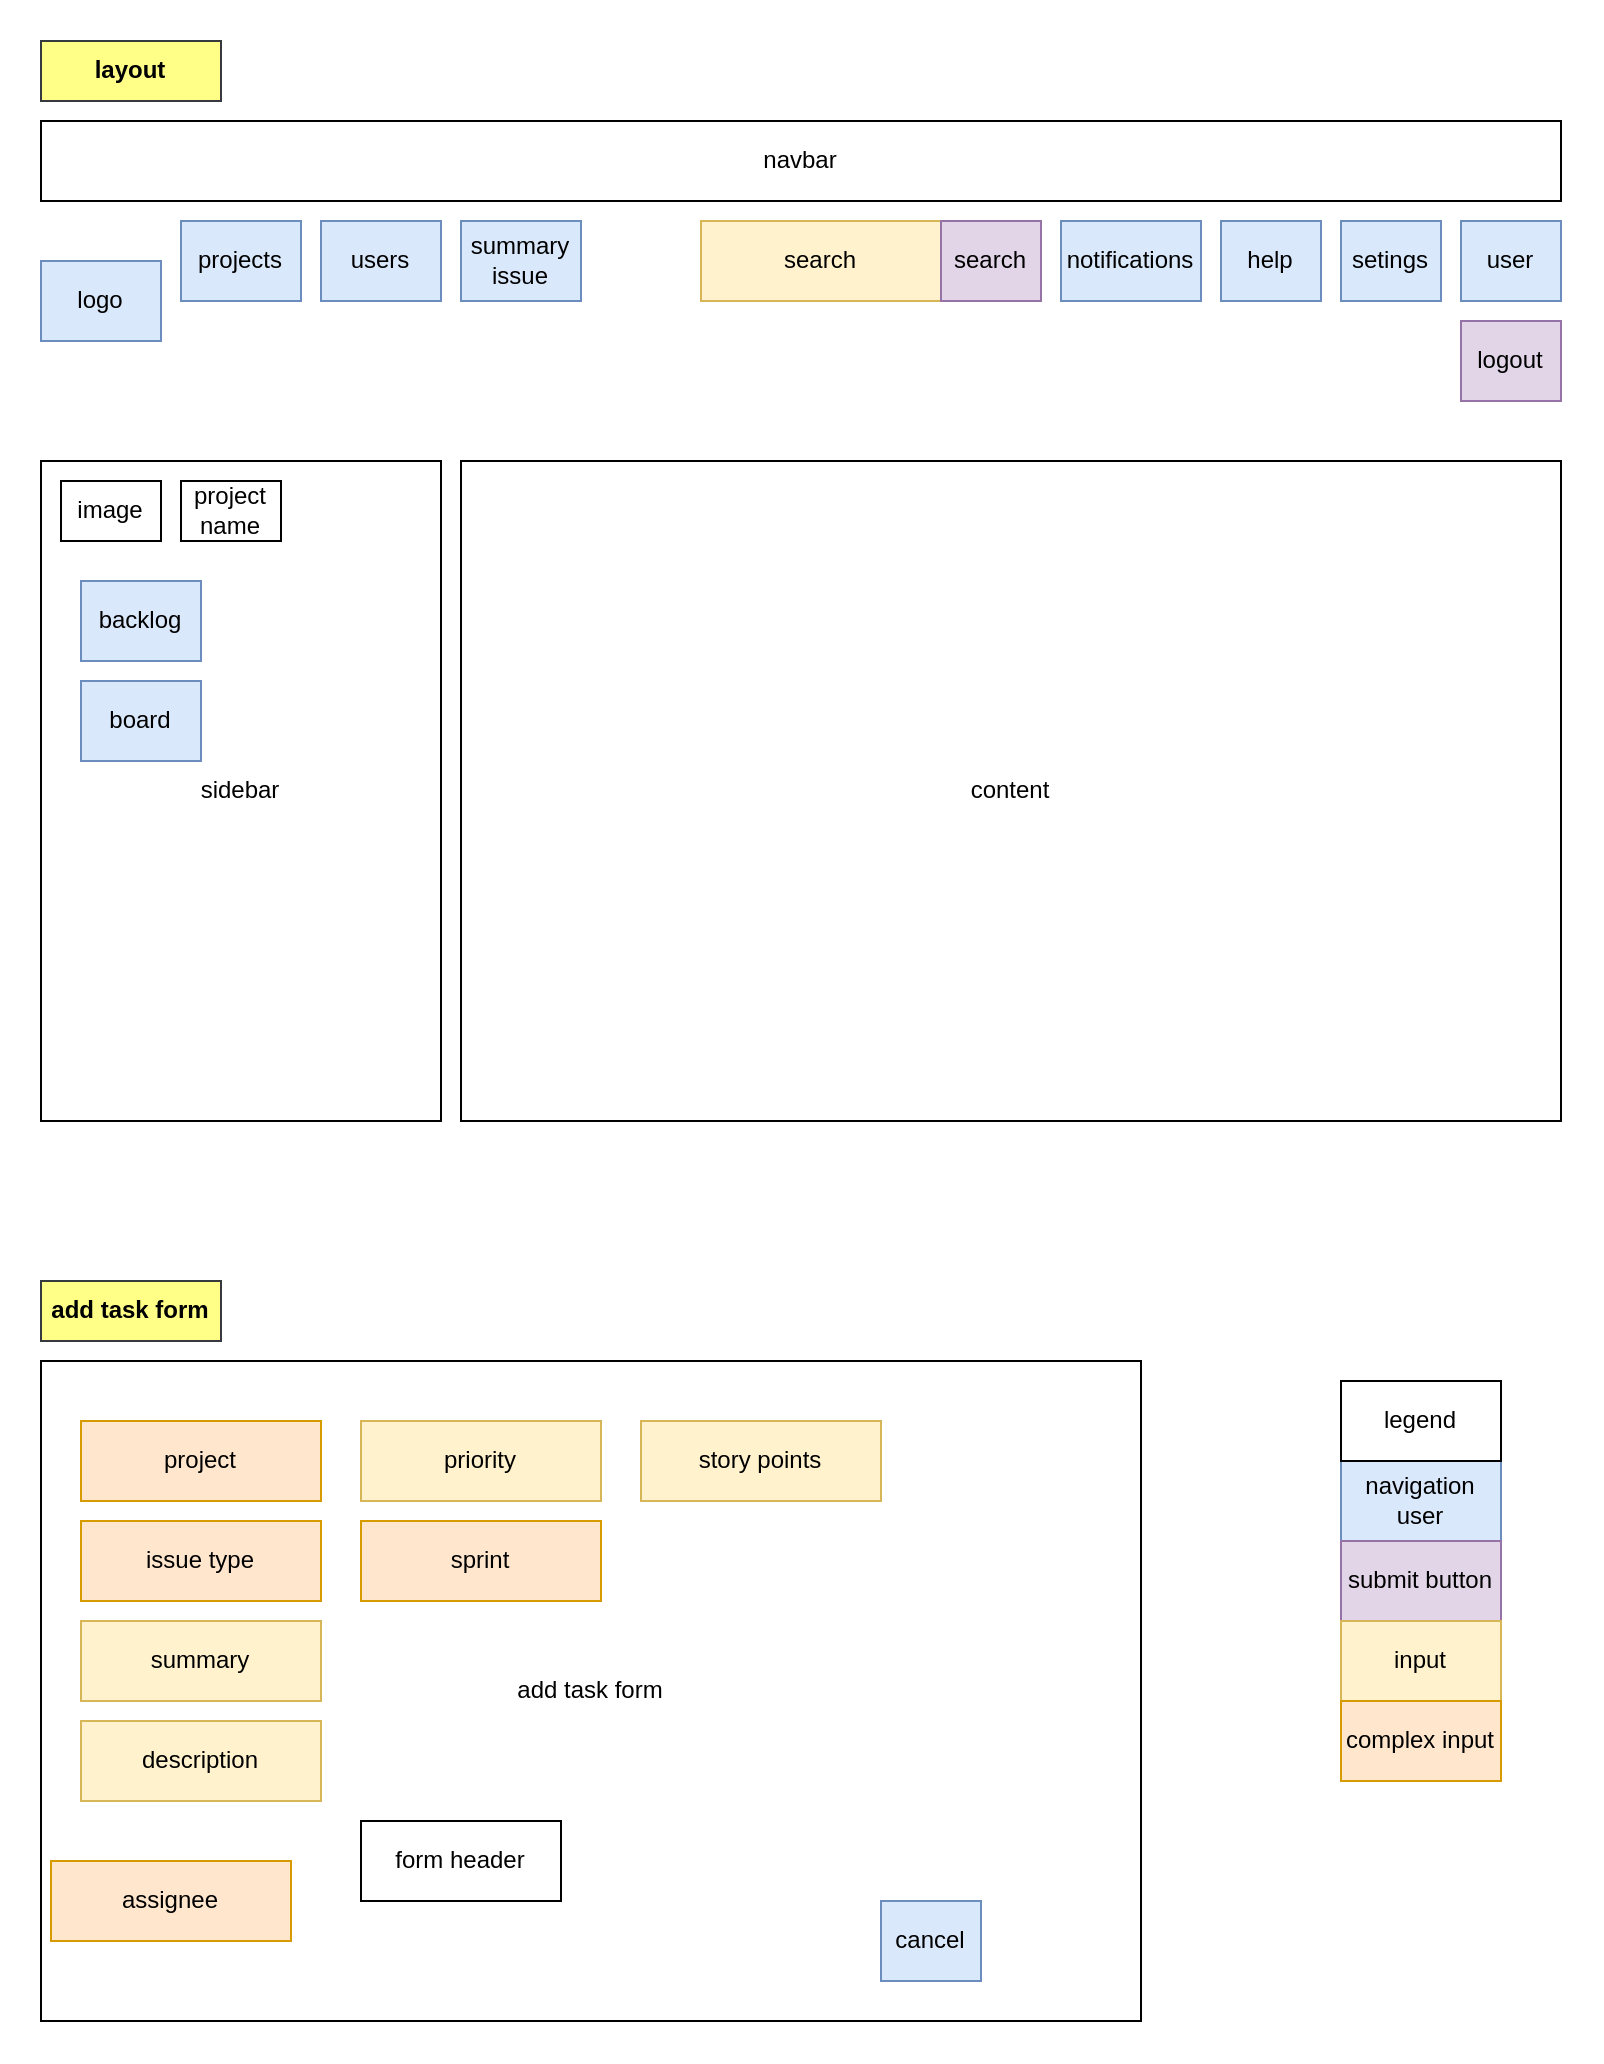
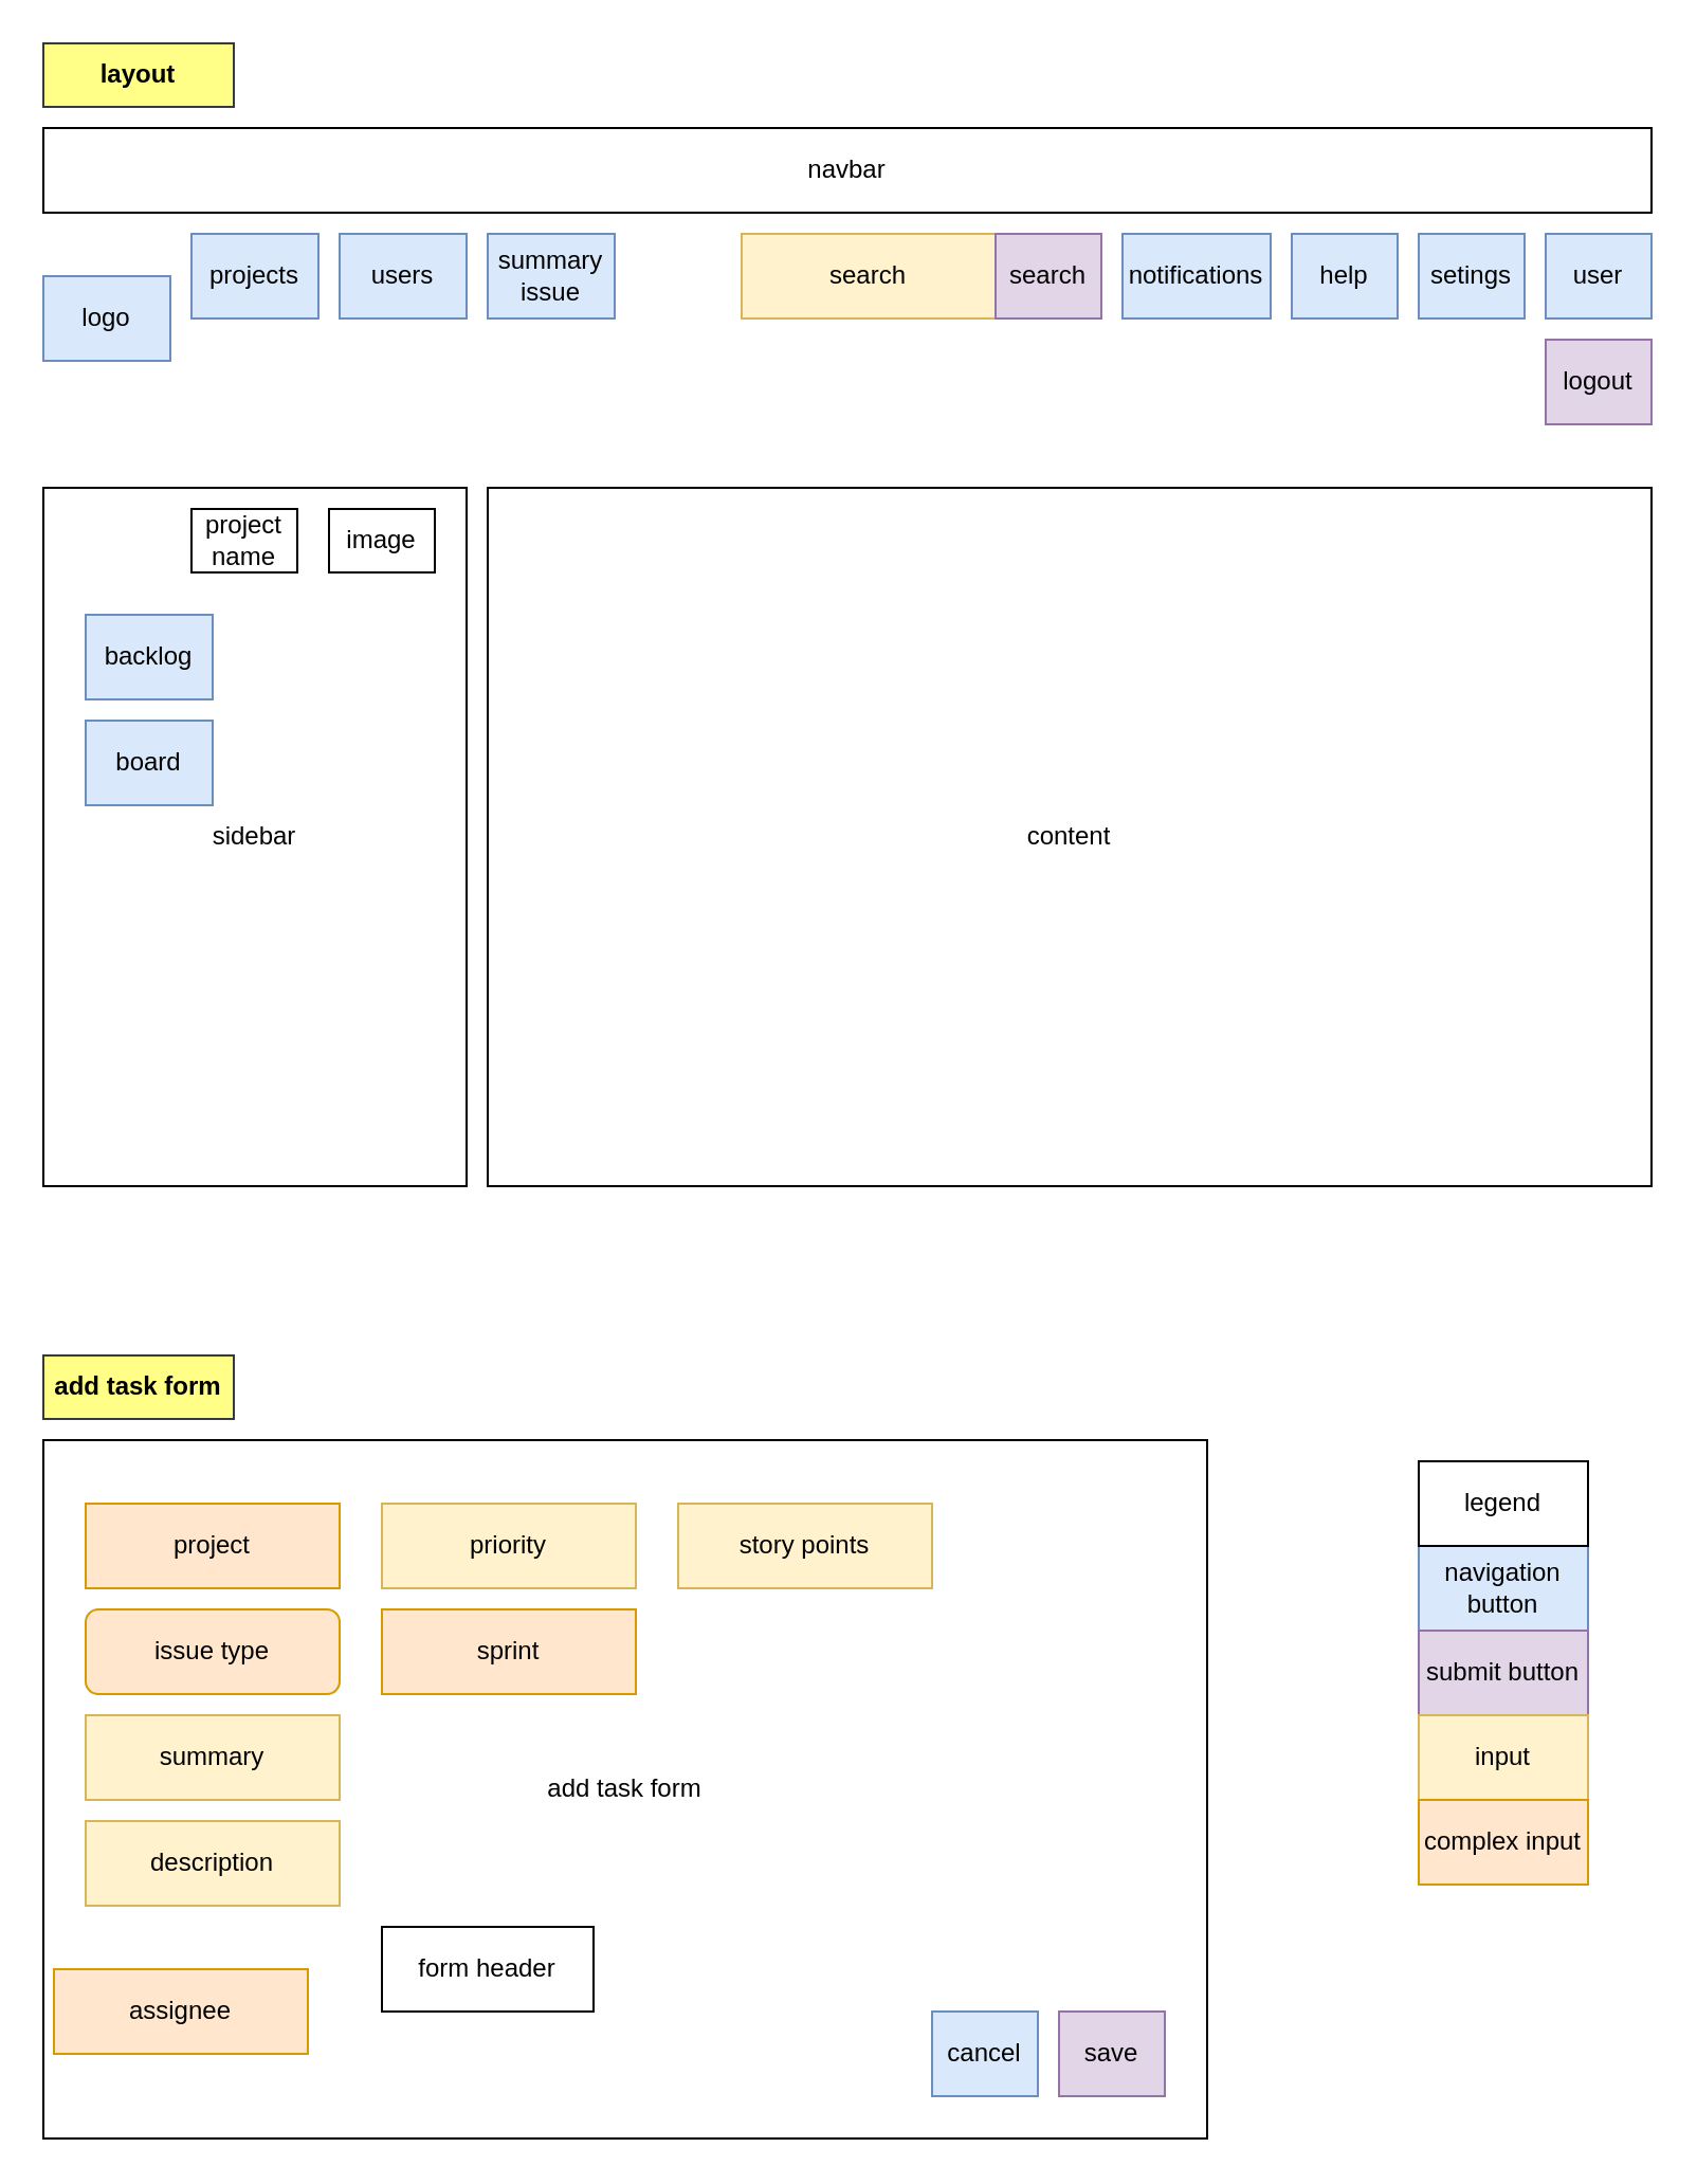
- <mxCell id="17" value="image" style="rounded=0;whiteSpace=wrap;html=1;" parent="1" vertex="1"><mxGeometry x="30" y="240" width="50" height="30" as="geometry" /></mxCell>
+ <mxCell id="17" value="image" style="rounded=0;whiteSpace=wrap;html=1;" parent="1" vertex="1"><mxGeometry x="155" y="240" width="50" height="30" as="geometry" /></mxCell>
- <mxCell id="34" value="navigation user" style="rounded=0;whiteSpace=wrap;html=1;fillColor=#dae8fc;strokeColor=#6c8ebf;" parent="1" vertex="1"><mxGeometry x="670" y="730" width="80" height="40" as="geometry" /></mxCell>
+ <mxCell id="34" value="navigation button" style="rounded=0;whiteSpace=wrap;html=1;fillColor=#dae8fc;strokeColor=#6c8ebf;" parent="1" vertex="1"><mxGeometry x="670" y="730" width="80" height="40" as="geometry" /></mxCell>
- <mxCell id="21" value="issue type" style="rounded=0;whiteSpace=wrap;html=1;fillColor=#ffe6cc;strokeColor=#d79b00;" parent="1" vertex="1"><mxGeometry x="40" y="760" width="120" height="40" as="geometry" /></mxCell>
+ <mxCell id="21" value="issue type" style="whiteSpace=wrap;html=1;fillColor=#ffe6cc;strokeColor=#d79b00;rounded=1;" parent="1" vertex="1"><mxGeometry x="40" y="760" width="120" height="40" as="geometry" /></mxCell>
+ <mxCell id="29" value="save" style="rounded=0;whiteSpace=wrap;html=1;fillColor=#e1d5e7;strokeColor=#9673a6;" parent="1" vertex="1"><mxGeometry x="500" y="950" width="50" height="40" as="geometry" /></mxCell>
